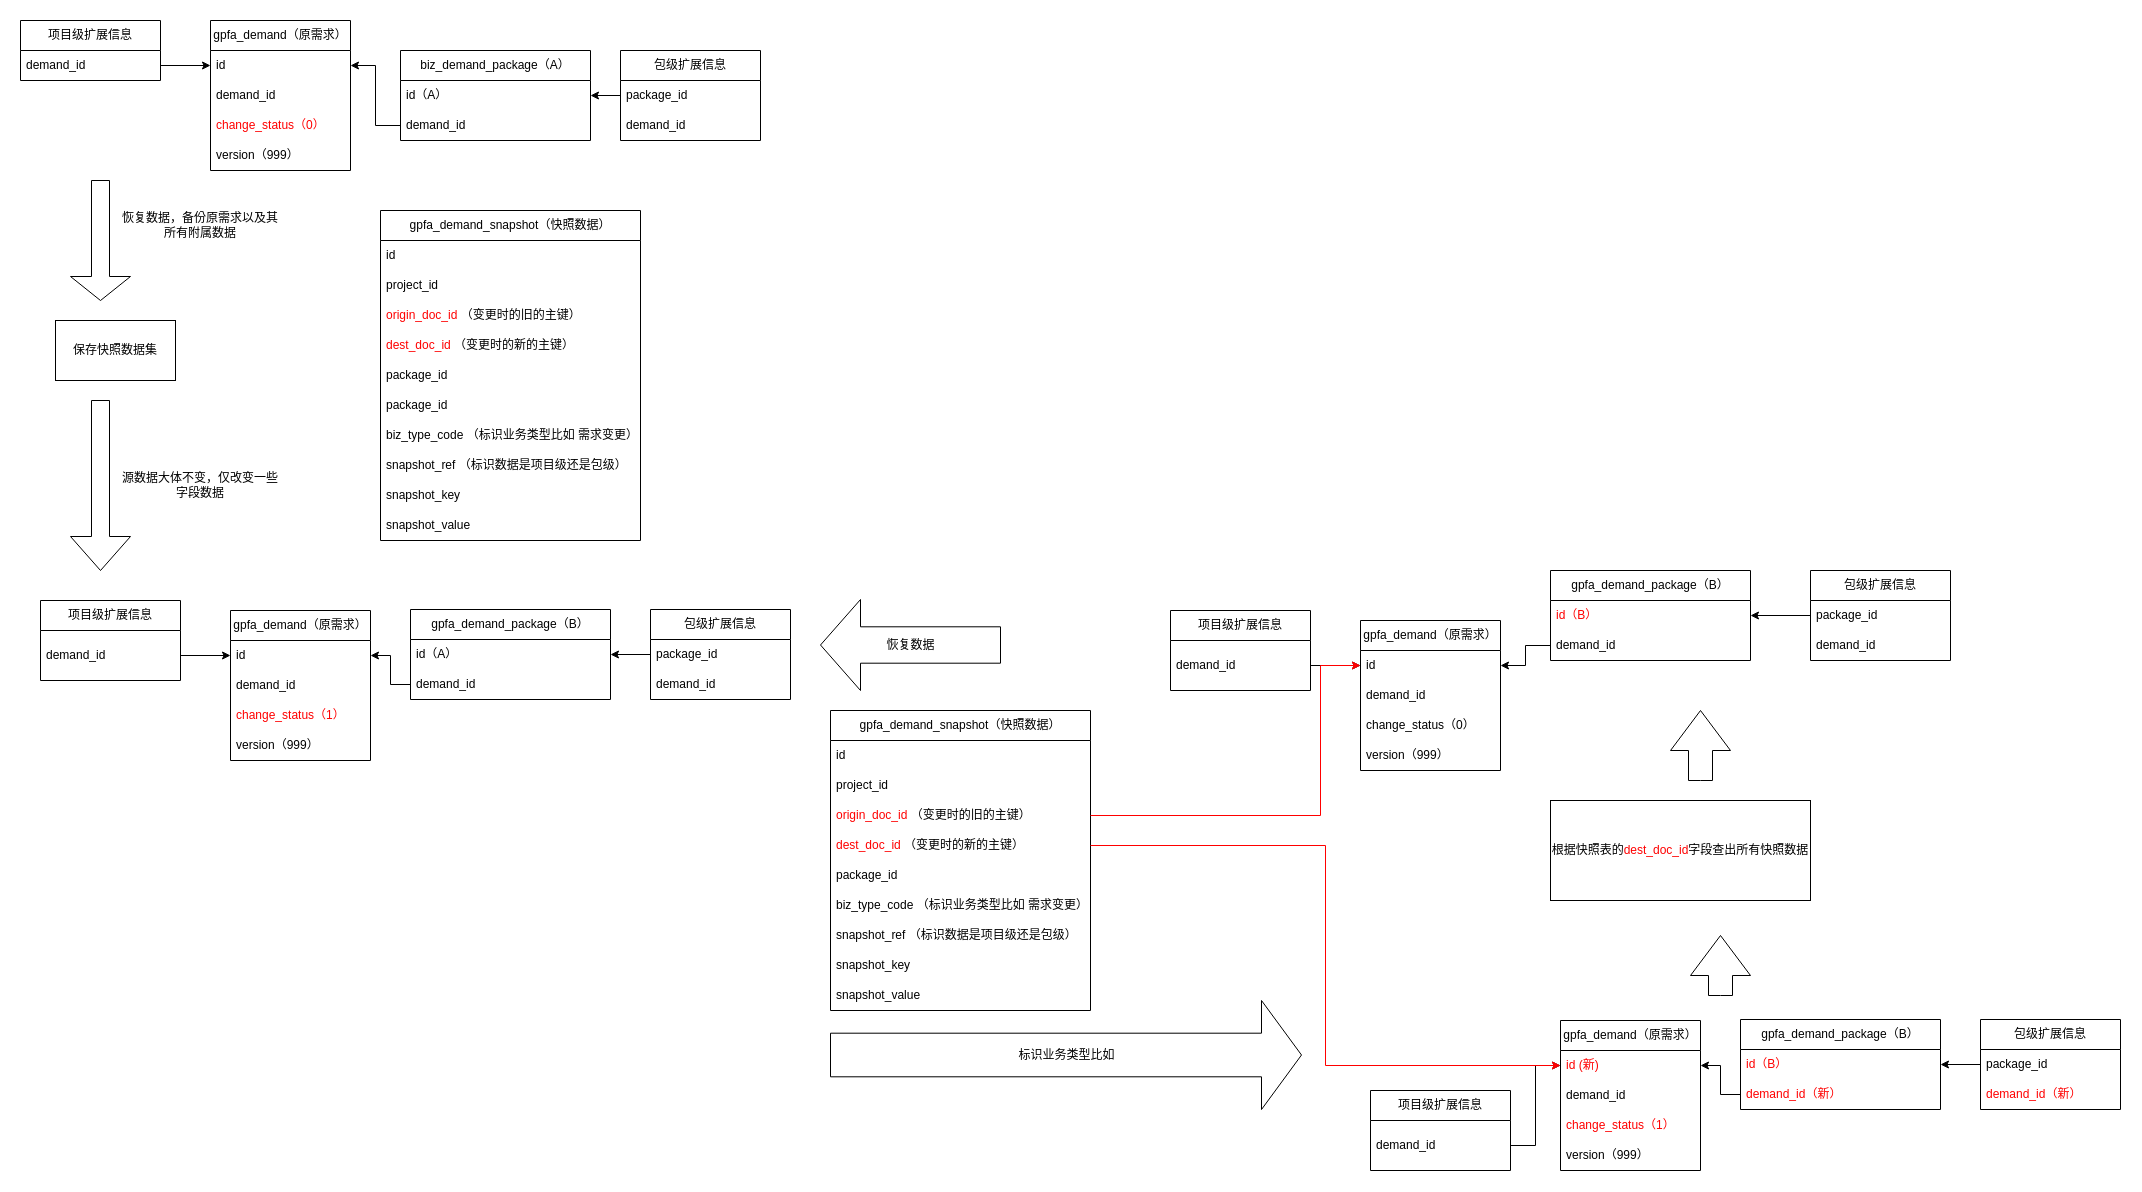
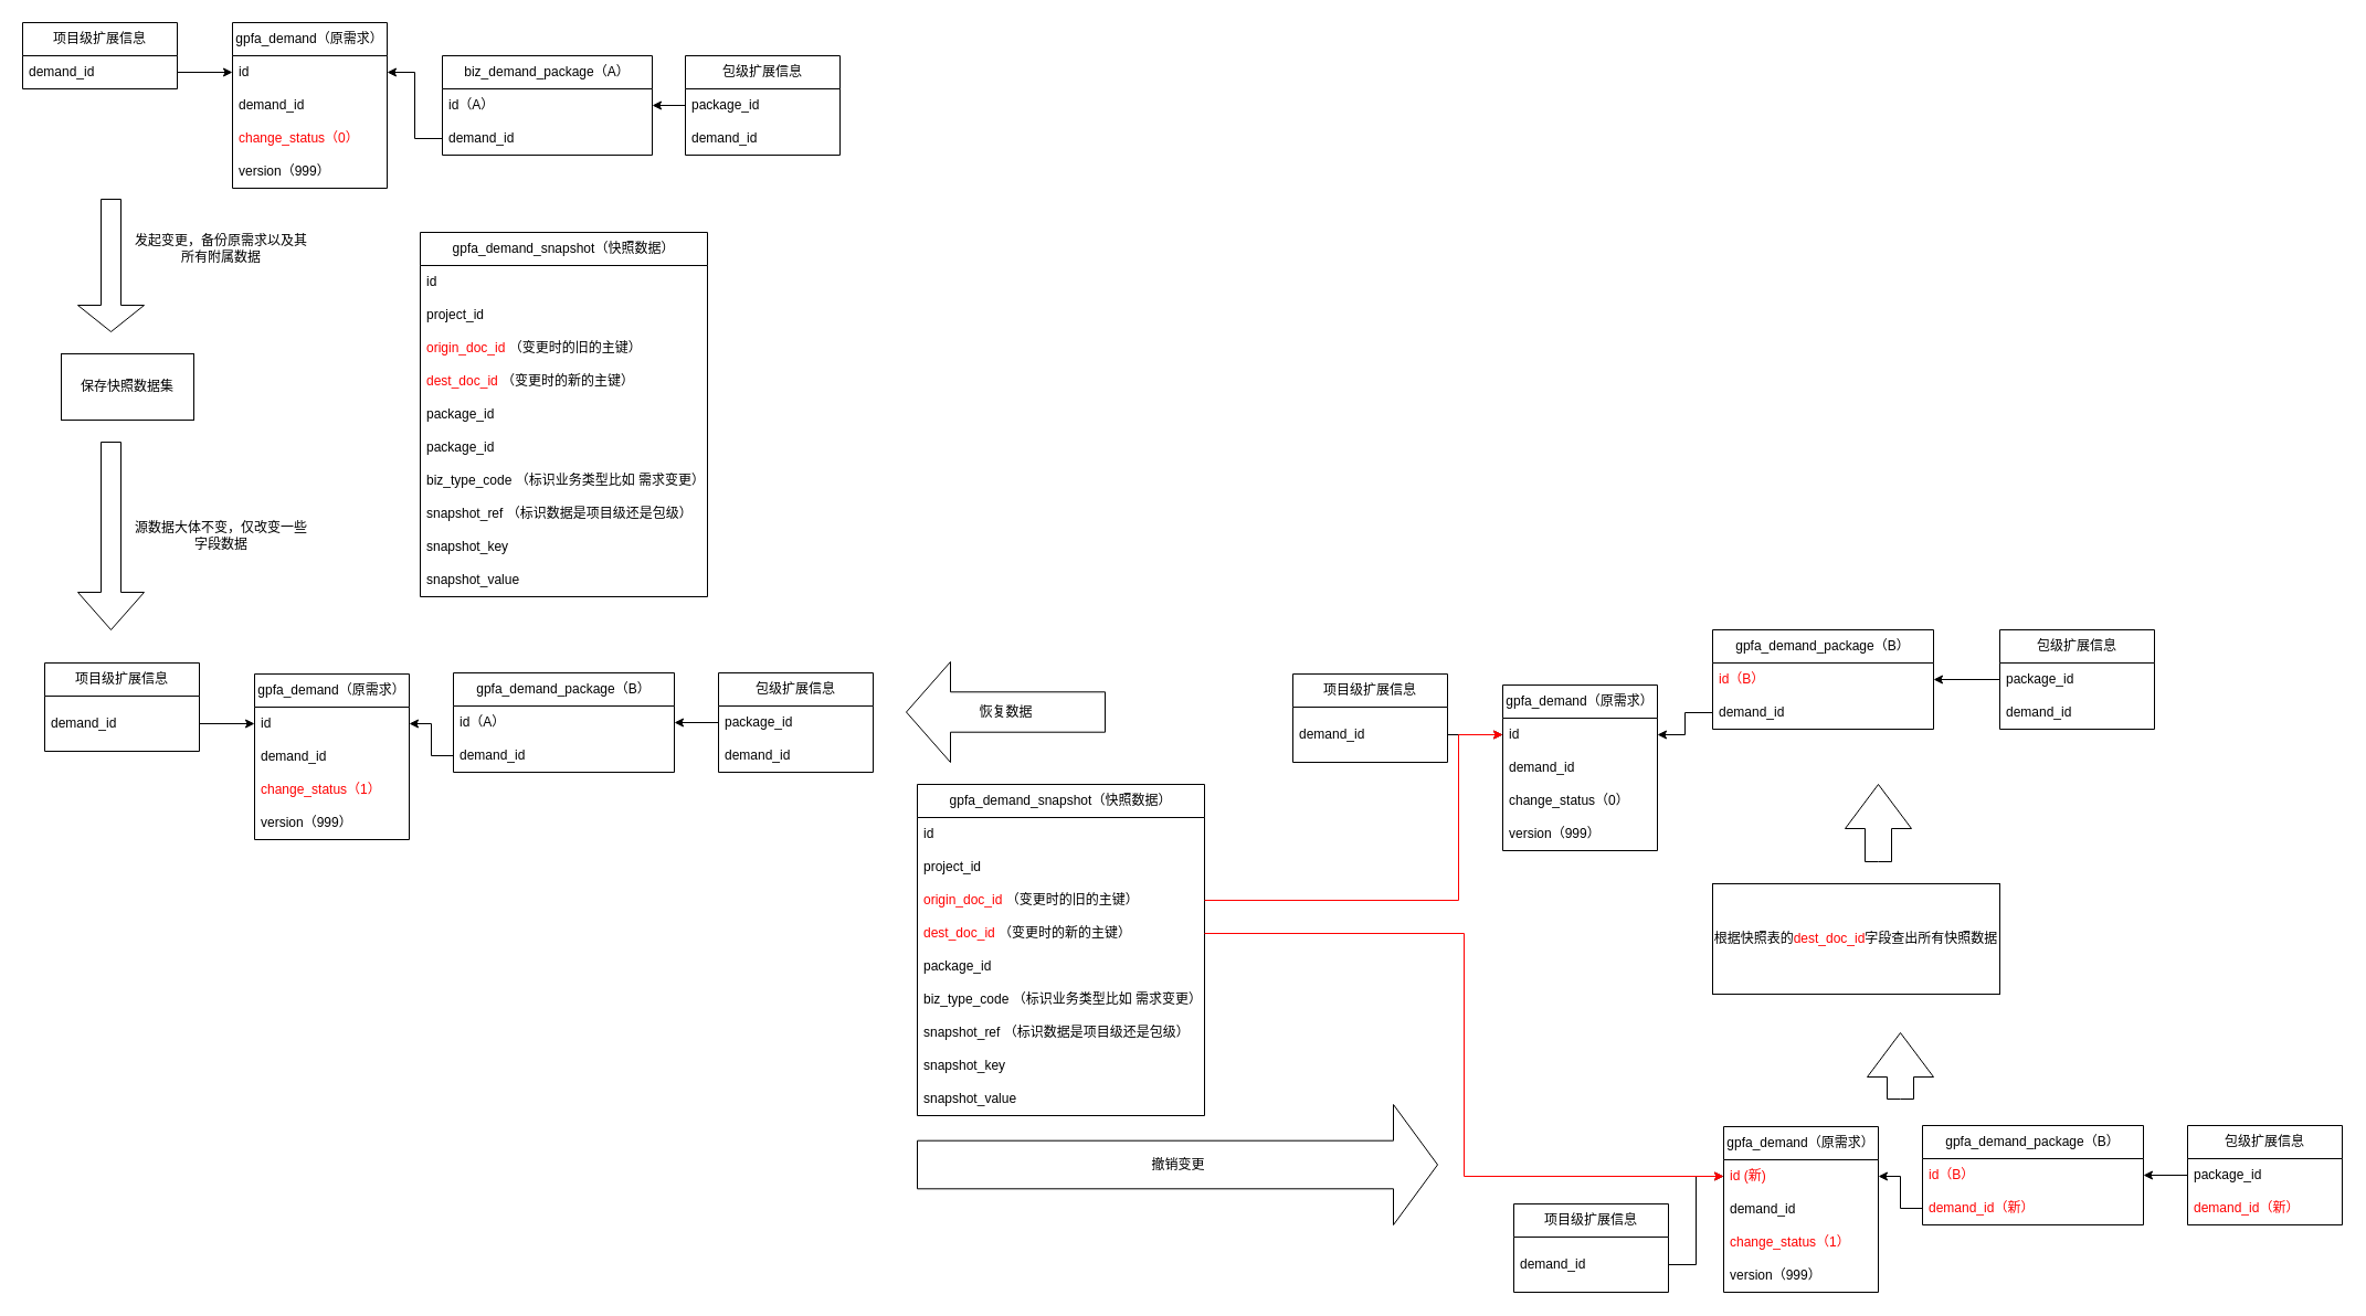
- <mxCell id="19" value="恢复数据，备份原需求以及其所有附属数据" style="text;html=1;align=center;verticalAlign=middle;whiteSpace=wrap;rounded=0;" parent="1" vertex="1"><mxGeometry x="120" y="210" width="160" height="30" as="geometry" /></mxCell>
+ <mxCell id="19" value="发起变更，备份原需求以及其所有附属数据" style="text;html=1;align=center;verticalAlign=middle;whiteSpace=wrap;rounded=0;" parent="1" vertex="1"><mxGeometry x="120" y="210" width="160" height="30" as="geometry" /></mxCell>
- <mxCell id="59" value="标识业务类型比如" style="html=1;shadow=0;dashed=0;align=center;verticalAlign=middle;shape=mxgraph.arrows2.arrow;dy=0.6;dx=40;notch=0;" parent="1" vertex="1"><mxGeometry x="830" y="1000" width="471" height="109" as="geometry" /></mxCell>
+ <mxCell id="59" value="撤销变更" style="html=1;shadow=0;dashed=0;align=center;verticalAlign=middle;shape=mxgraph.arrows2.arrow;dy=0.6;dx=40;notch=0;" parent="1" vertex="1"><mxGeometry x="830" y="1000" width="471" height="109" as="geometry" /></mxCell>
